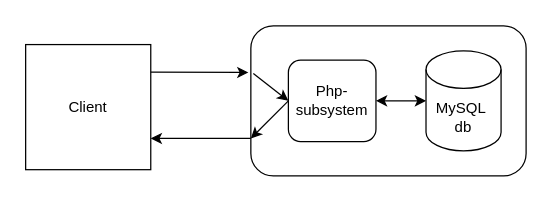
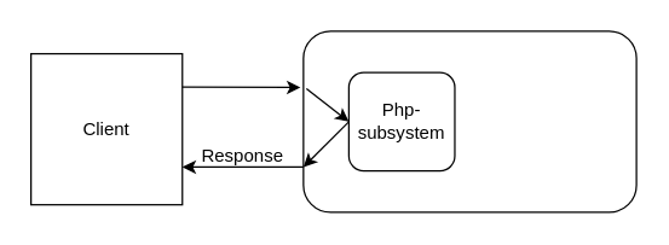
- <mxCell id="10" value="" style="endArrow=classic;startArrow=classic;html=1;exitX=1;exitY=0.5;exitDx=0;exitDy=0;entryX=0;entryY=0.5;entryDx=0;entryDy=0;entryPerimeter=0;" edge="1" parent="1" source="5" target="9"><mxGeometry width="50" height="50" relative="1" as="geometry"><mxPoint x="330" y="130" as="sourcePoint" /><mxPoint x="380" y="80" as="targetPoint" /></mxGeometry></mxCell>
- <mxCell id="9" value="MySQL&amp;nbsp;&lt;br&gt;db" style="shape=cylinder3;whiteSpace=wrap;html=1;boundedLbl=1;backgroundOutline=1;size=15;" vertex="1" parent="1"><mxGeometry x="340" y="40" width="60" height="80" as="geometry" /></mxCell>
+ <mxCell id="6" value="Response" style="text;html=1;strokeColor=none;fillColor=none;align=center;verticalAlign=middle;whiteSpace=wrap;rounded=0;" vertex="1" parent="1"><mxGeometry x="140" y="92.5" width="40" height="20" as="geometry" /></mxCell>
